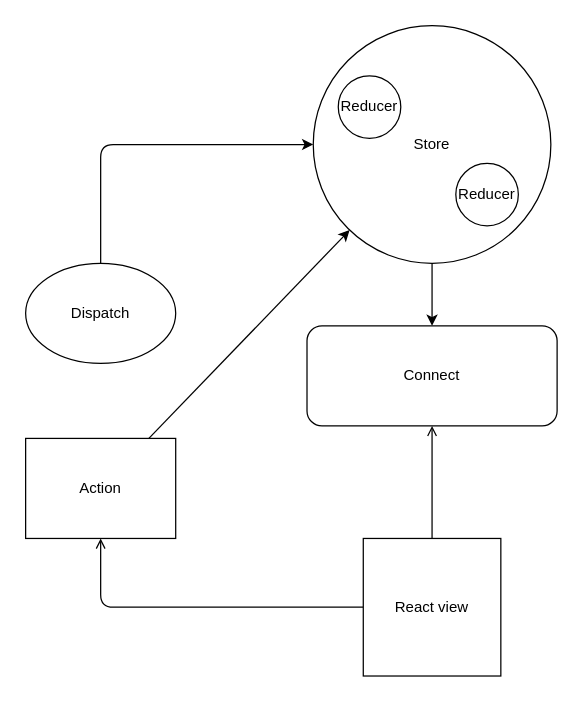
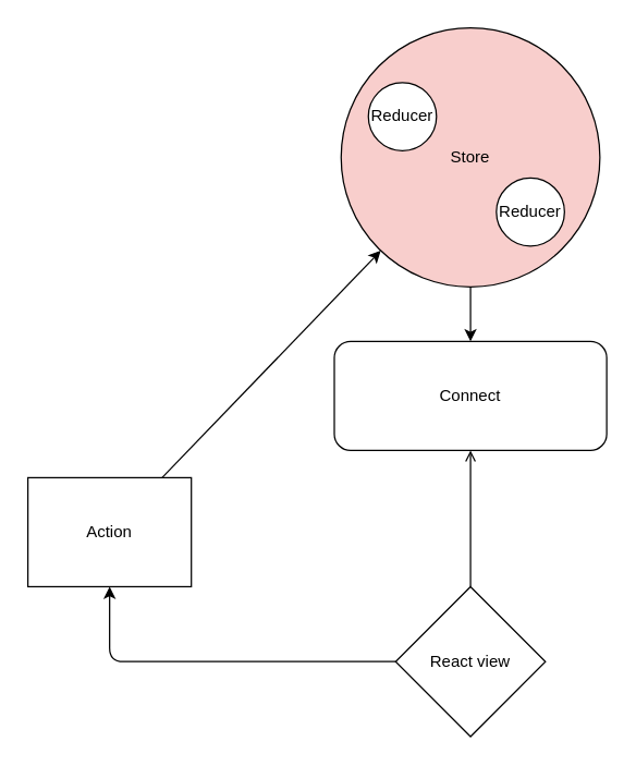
- <mxCell id="6" style="edgeStyle=none;html=1;entryX=0;entryY=0.5;entryDx=0;entryDy=0;" edge="1" parent="1" source="7" target="3"><mxGeometry relative="1" as="geometry"><mxPoint x="80" y="120" as="targetPoint" /><Array as="points"><mxPoint x="80" y="115" /></Array></mxGeometry></mxCell>
- <mxCell id="3" value="Store" style="ellipse;whiteSpace=wrap;html=1;aspect=fixed;" vertex="1" parent="1"><mxGeometry x="250" y="20" width="190" height="190" as="geometry" /></mxCell>
+ <mxCell id="3" value="Store" style="ellipse;whiteSpace=wrap;html=1;aspect=fixed;fillColor=#f8cecc;" vertex="1" parent="1"><mxGeometry x="250" y="20" width="190" height="190" as="geometry" /></mxCell>
- <mxCell id="7" value="Dispatch" style="ellipse;whiteSpace=wrap;html=1;" vertex="1" parent="1"><mxGeometry x="20" y="210" width="120" height="80" as="geometry" /></mxCell>
- <mxCell id="10" value="Connect" style="rounded=1;whiteSpace=wrap;html=1;" vertex="1" parent="1"><mxGeometry x="245" y="260" width="200" height="80" as="geometry" /></mxCell>
+ <mxCell id="10" value="Connect" style="rounded=1;whiteSpace=wrap;html=1;" vertex="1" parent="1"><mxGeometry x="245" y="250" width="200" height="80" as="geometry" /></mxCell>
- <mxCell id="11" style="edgeStyle=none;html=1;entryX=0.5;entryY=1;entryDx=0;entryDy=0;endArrow=open;" edge="1" parent="1" source="13" target="9"><mxGeometry relative="1" as="geometry"><Array as="points"><mxPoint x="80" y="485" /></Array></mxGeometry></mxCell>
+ <mxCell id="11" style="edgeStyle=none;html=1;entryX=0.5;entryY=1;entryDx=0;entryDy=0;" edge="1" parent="1" source="13" target="9"><mxGeometry relative="1" as="geometry"><Array as="points"><mxPoint x="80" y="485" /></Array></mxGeometry></mxCell>
- <mxCell id="13" value="React view" style="whiteSpace=wrap;html=1;aspect=fixed;" vertex="1" parent="1"><mxGeometry x="290" y="430" width="110" height="110" as="geometry" /></mxCell>
+ <mxCell id="13" value="React view" style="rhombus;whiteSpace=wrap;html=1;aspect=fixed;" vertex="1" parent="1"><mxGeometry x="290" y="430" width="110" height="110" as="geometry" /></mxCell>
